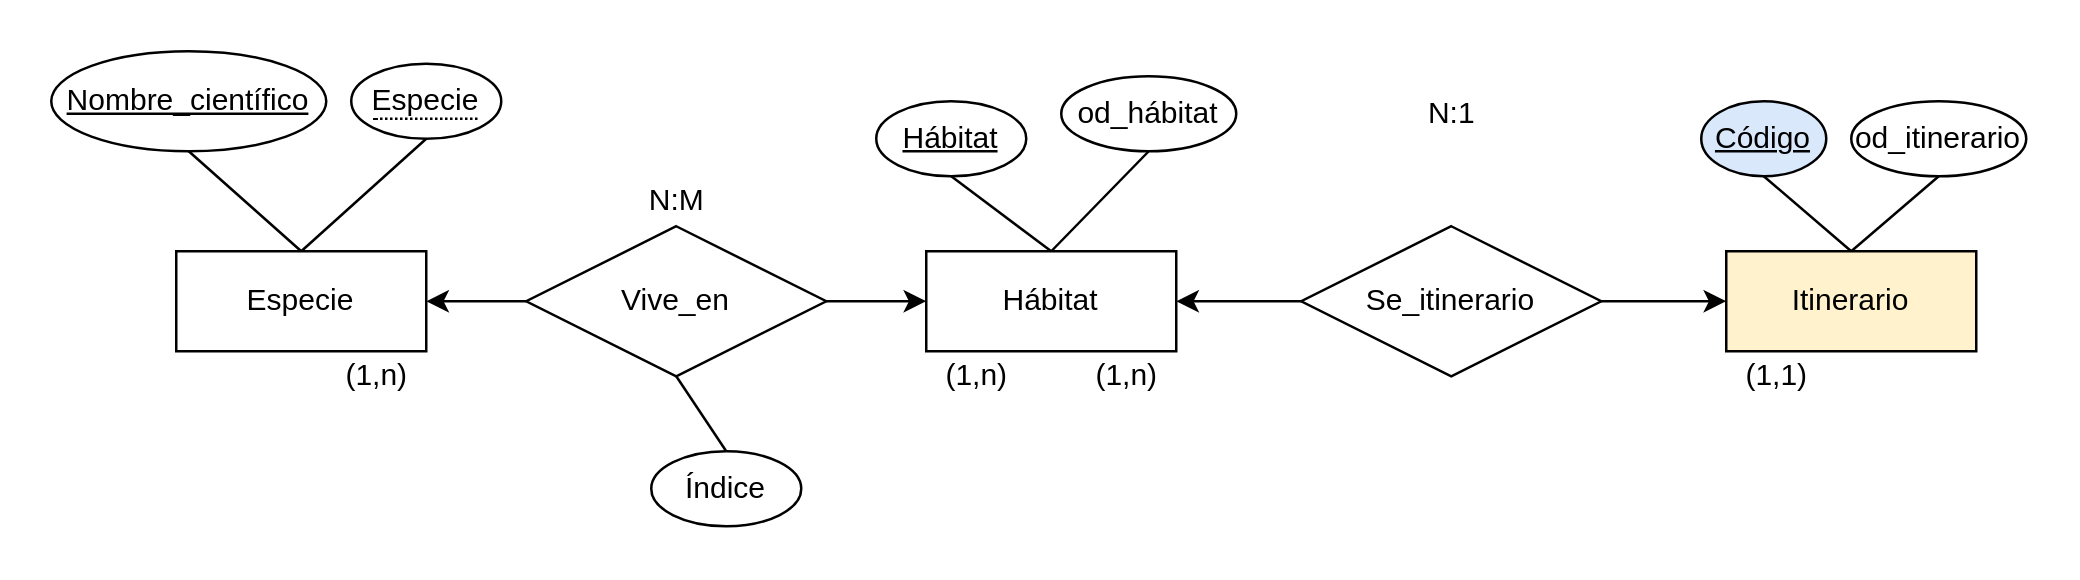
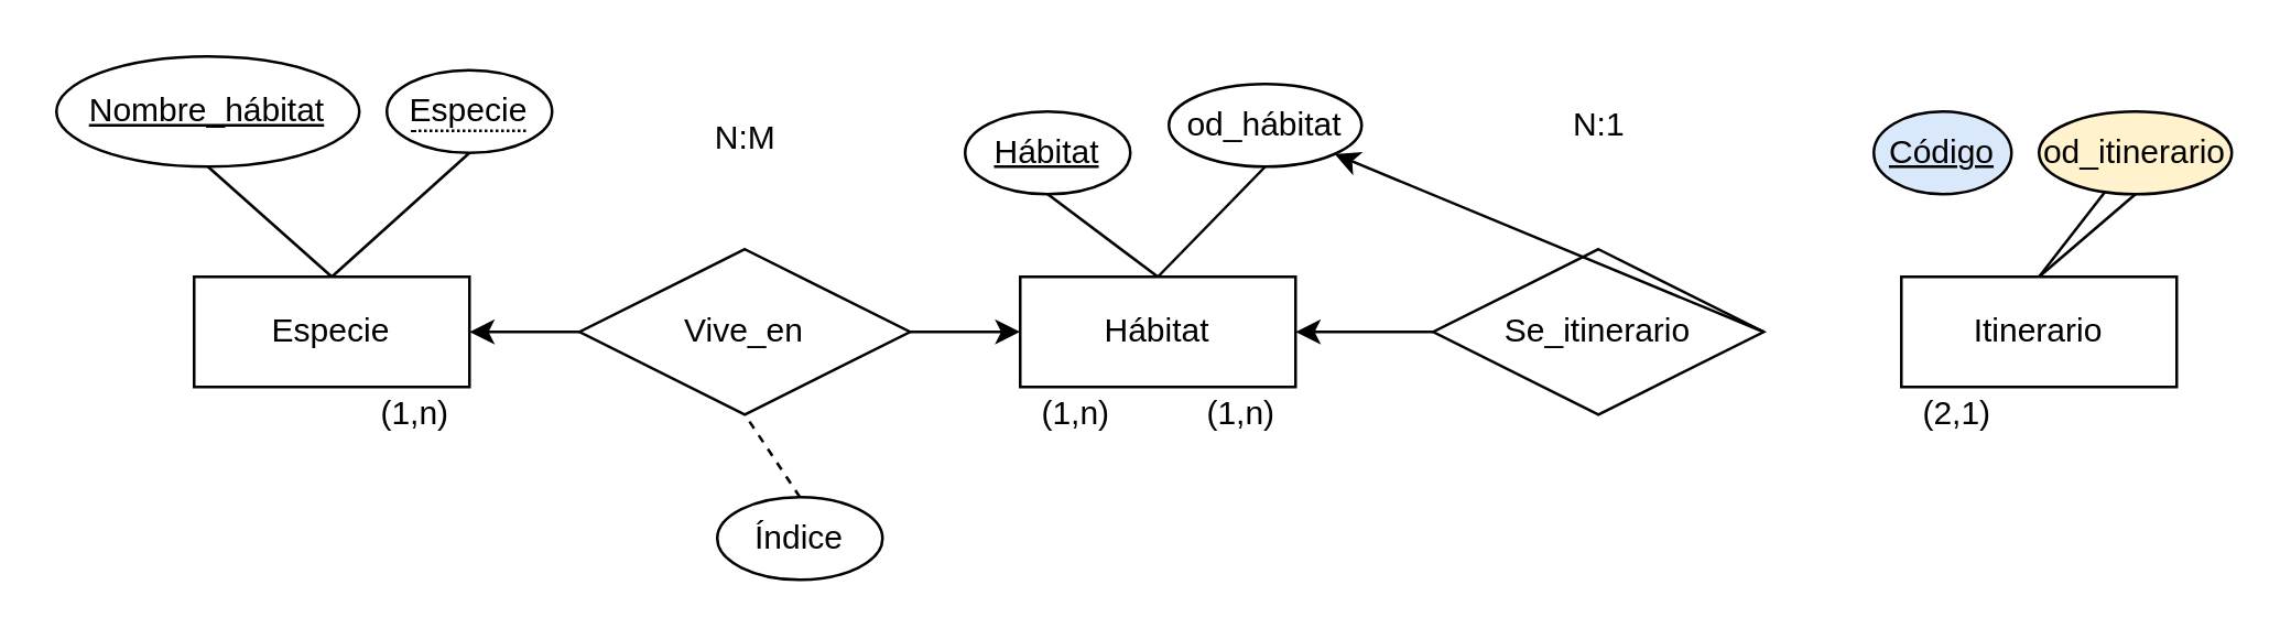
- <mxCell id="13" value="Nombre_científico" style="ellipse;whiteSpace=wrap;html=1;align=center;fontStyle=4;" vertex="1" parent="1"><mxGeometry x="20" y="20" width="110" height="40" as="geometry" /></mxCell>
+ <mxCell id="13" value="Nombre_hábitat" style="ellipse;whiteSpace=wrap;html=1;align=center;fontStyle=4;" vertex="1" parent="1"><mxGeometry x="20" y="20" width="110" height="40" as="geometry" /></mxCell>
- <mxCell id="17" value="od_itinerario" style="ellipse;whiteSpace=wrap;html=1;align=center;" vertex="1" parent="1"><mxGeometry x="740" y="40" width="70" height="30" as="geometry" /></mxCell>
+ <mxCell id="17" value="od_itinerario" style="ellipse;whiteSpace=wrap;html=1;align=center;fillColor=#fff2cc;" vertex="1" parent="1"><mxGeometry x="740" y="40" width="70" height="30" as="geometry" /></mxCell>
- <mxCell id="21" value="N:M" style="text;html=1;align=center;verticalAlign=middle;resizable=0;points=[];autosize=1;strokeColor=none;fillColor=none;" vertex="1" parent="1"><mxGeometry x="250" y="70" width="40" height="20" as="geometry" /></mxCell>
+ <mxCell id="21" value="N:M" style="text;html=1;align=center;verticalAlign=middle;resizable=0;points=[];autosize=1;strokeColor=none;fillColor=none;" vertex="1" parent="1"><mxGeometry x="250" y="40" width="40" height="20" as="geometry" /></mxCell>
- <mxCell id="29" value="" style="endArrow=none;html=1;rounded=0;entryX=0.5;entryY=1;entryDx=0;entryDy=0;exitX=0.5;exitY=0;exitDx=0;exitDy=0;" edge="1" parent="1" source="3" target="12"><mxGeometry width="50" height="50" relative="1" as="geometry"><mxPoint x="660" y="250" as="sourcePoint" /><mxPoint x="710" y="80" as="targetPoint" /></mxGeometry></mxCell>
+ <mxCell id="29" value="" style="endArrow=none;html=1;rounded=0;exitX=0.5;exitY=0;exitDx=0;exitDy=0;" edge="1" parent="1" source="3" target="17"><mxGeometry width="50" height="50" relative="1" as="geometry"><mxPoint x="660" y="250" as="sourcePoint" /><mxPoint x="710" y="80" as="targetPoint" /></mxGeometry></mxCell>
- <mxCell id="10" value="" style="endArrow=classic;html=1;rounded=0;entryX=0;entryY=0.5;entryDx=0;entryDy=0;exitX=1;exitY=0.5;exitDx=0;exitDy=0;" edge="1" parent="1" source="5" target="3"><mxGeometry width="50" height="50" relative="1" as="geometry"><mxPoint x="400" y="180" as="sourcePoint" /><mxPoint x="450" y="130" as="targetPoint" /></mxGeometry></mxCell>
+ <mxCell id="10" value="" style="endArrow=classic;html=1;rounded=0;exitX=1;exitY=0.5;exitDx=0;exitDy=0;" edge="1" parent="1" source="5" target="16"><mxGeometry width="50" height="50" relative="1" as="geometry"><mxPoint x="400" y="180" as="sourcePoint" /><mxPoint x="450" y="130" as="targetPoint" /></mxGeometry></mxCell>
- <mxCell id="3" value="Itinerario" style="whiteSpace=wrap;html=1;align=center;fillColor=#fff2cc;" vertex="1" parent="1"><mxGeometry x="690" y="100" width="100" height="40" as="geometry" /></mxCell>
+ <mxCell id="3" value="Itinerario" style="whiteSpace=wrap;html=1;align=center;" vertex="1" parent="1"><mxGeometry x="690" y="100" width="100" height="40" as="geometry" /></mxCell>
- <mxCell id="11" value="(1,1)" style="text;html=1;align=center;verticalAlign=middle;resizable=0;points=[];autosize=1;strokeColor=none;fillColor=none;" vertex="1" parent="1"><mxGeometry x="690" y="140" width="40" height="20" as="geometry" /></mxCell>
+ <mxCell id="11" value="(2,1)" style="text;html=1;align=center;verticalAlign=middle;resizable=0;points=[];autosize=1;strokeColor=none;fillColor=none;" vertex="1" parent="1"><mxGeometry x="690" y="140" width="40" height="20" as="geometry" /></mxCell>
- <mxCell id="26" value="" style="endArrow=none;html=1;rounded=0;entryX=0.5;entryY=1;entryDx=0;entryDy=0;exitX=0.5;exitY=0;exitDx=0;exitDy=0;" edge="1" parent="1" source="18" target="6"><mxGeometry width="50" height="50" relative="1" as="geometry"><mxPoint x="200" y="230" as="sourcePoint" /><mxPoint x="250" y="180" as="targetPoint" /></mxGeometry></mxCell>
+ <mxCell id="26" value="" style="endArrow=none;html=1;rounded=0;entryX=0.5;entryY=1;entryDx=0;entryDy=0;exitX=0.5;exitY=0;exitDx=0;exitDy=0;dashed=1;" edge="1" parent="1" source="18" target="6"><mxGeometry width="50" height="50" relative="1" as="geometry"><mxPoint x="200" y="230" as="sourcePoint" /><mxPoint x="250" y="180" as="targetPoint" /></mxGeometry></mxCell>
